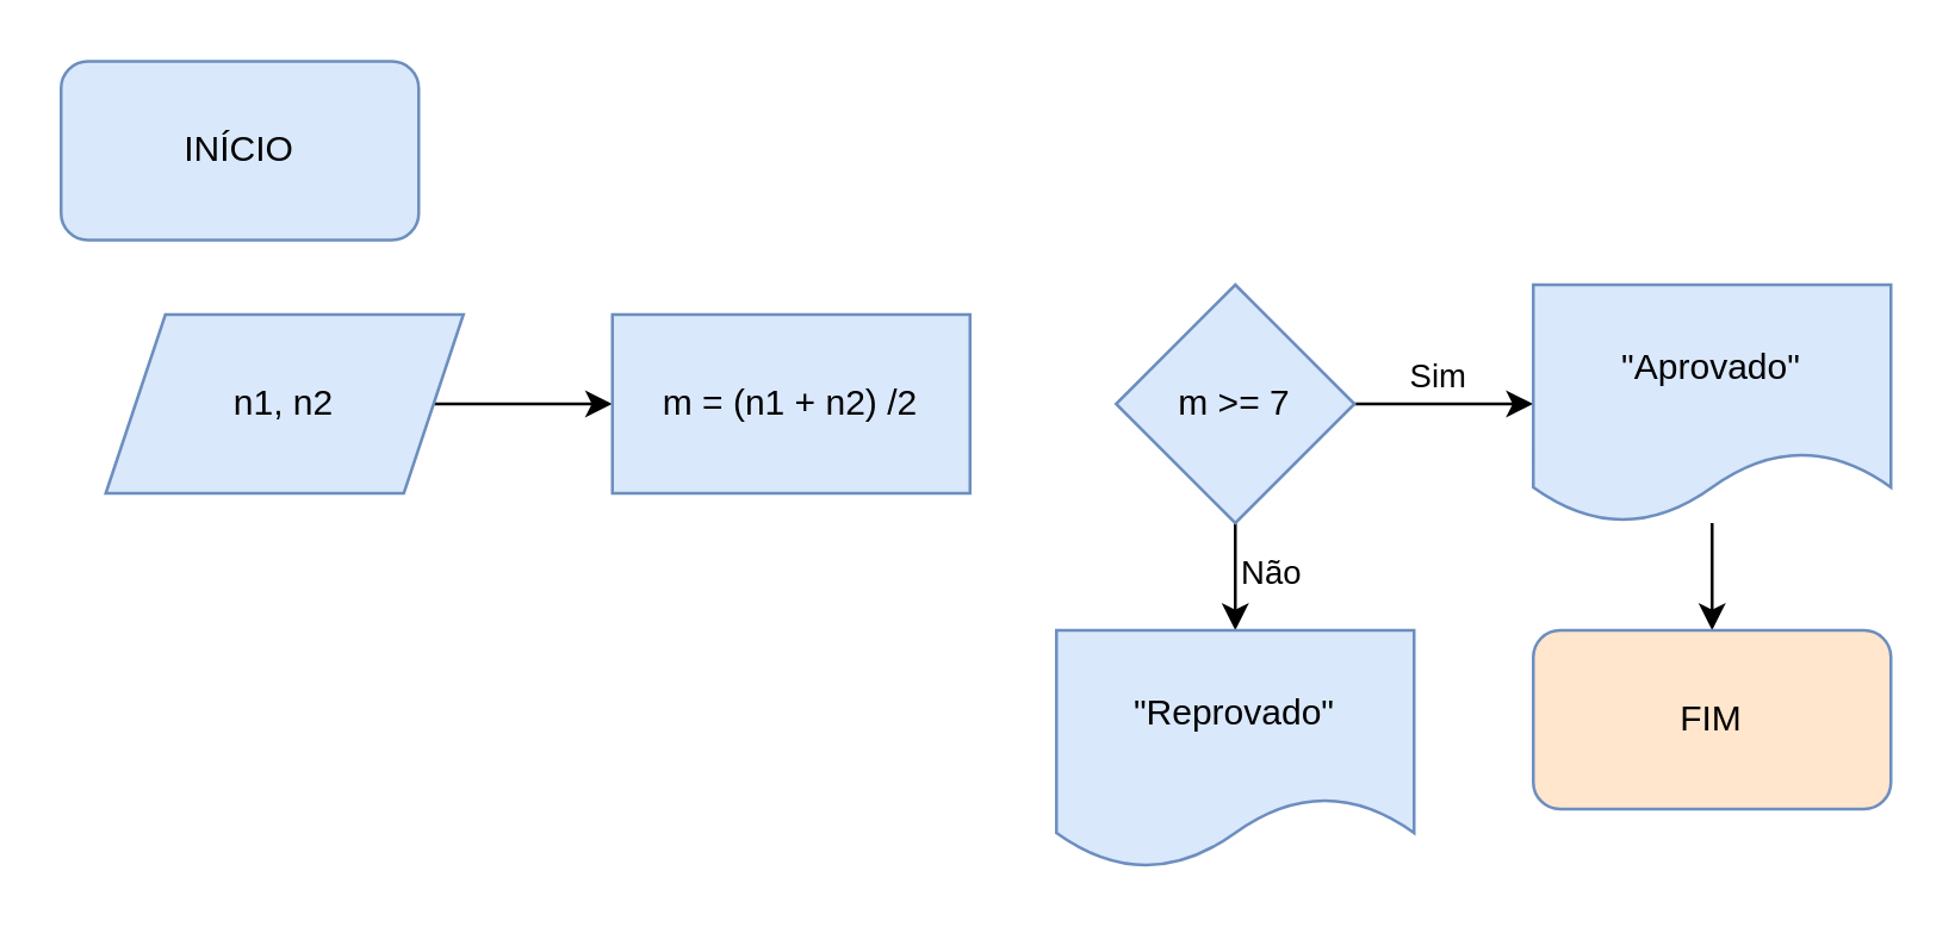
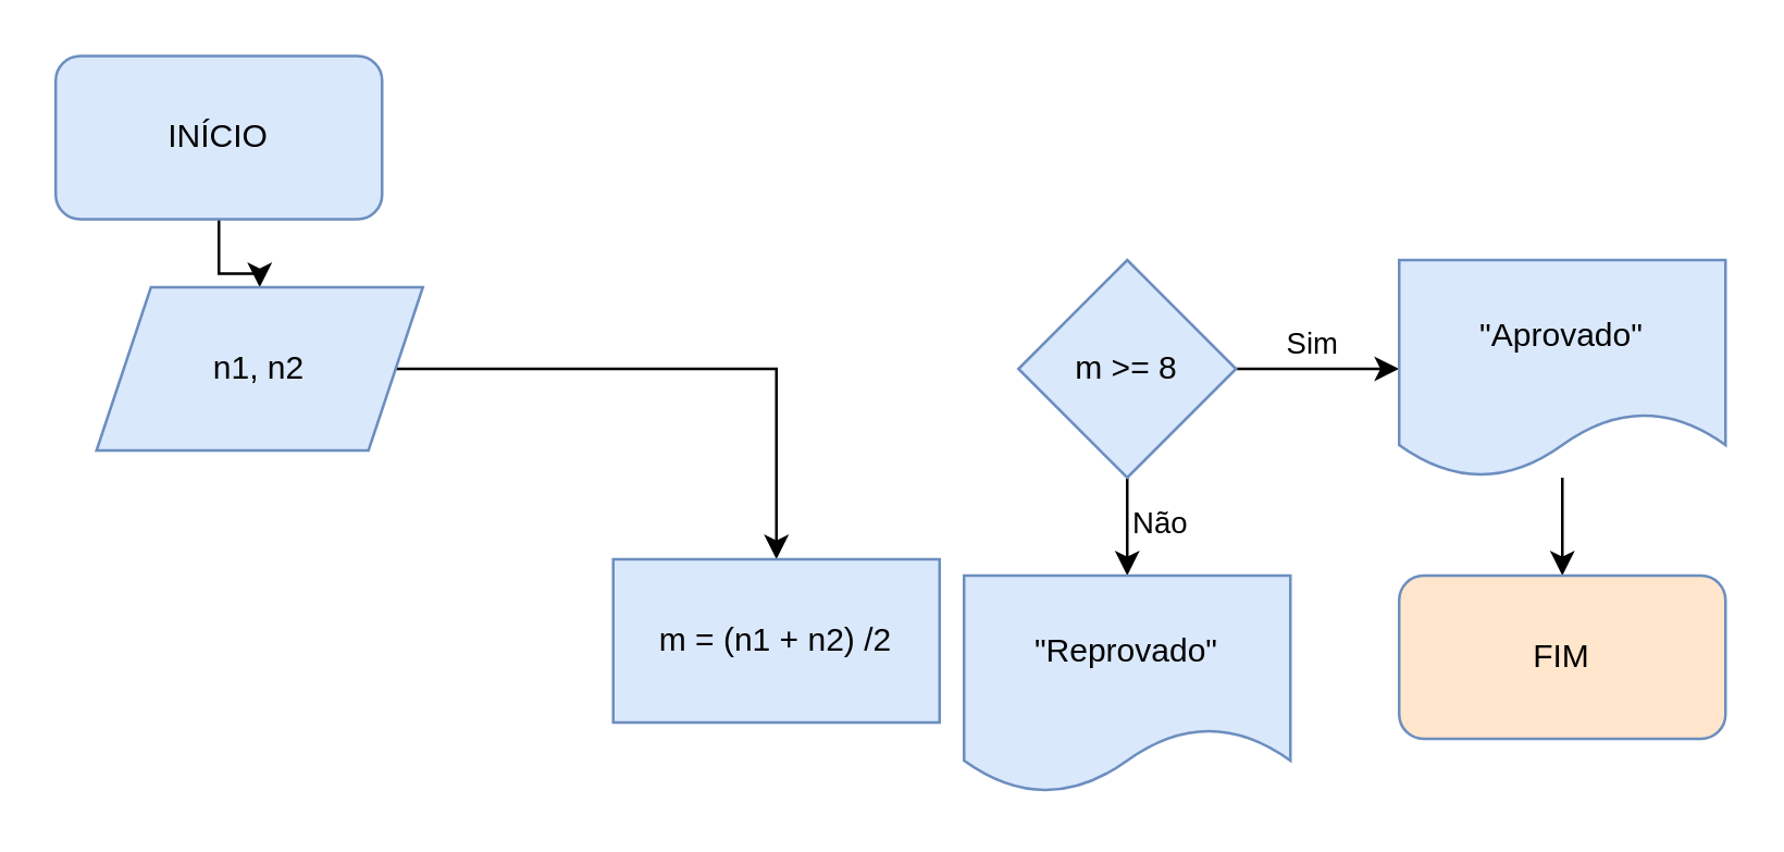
+ <mxCell id="2" value="" style="edgeStyle=orthogonalEdgeStyle;rounded=0;orthogonalLoop=1;jettySize=auto;html=1;entryX=0.5;entryY=0;entryDx=0;entryDy=0;" parent="1" source="3" target="5" edge="1"><mxGeometry relative="1" as="geometry"><mxPoint x="14" y="105" as="targetPoint" /></mxGeometry></mxCell>
- <mxCell id="6" value="m = (n1 + n2) /2" style="whiteSpace=wrap;html=1;fillColor=#dae8fc;strokeColor=#6c8ebf;" parent="1" vertex="1"><mxGeometry x="205" y="105" width="120" height="60" as="geometry" /></mxCell>
+ <mxCell id="6" value="m = (n1 + n2) /2" style="whiteSpace=wrap;html=1;fillColor=#dae8fc;strokeColor=#6c8ebf;" parent="1" vertex="1"><mxGeometry x="225" y="205" width="120" height="60" as="geometry" /></mxCell>
- <mxCell id="11" value="m &amp;gt;= 7" style="rhombus;whiteSpace=wrap;html=1;fillColor=#dae8fc;strokeColor=#6c8ebf;" parent="1" vertex="1"><mxGeometry x="374" y="95" width="80" height="80" as="geometry" /></mxCell>
+ <mxCell id="11" value="m &amp;gt;= 8" style="rhombus;whiteSpace=wrap;html=1;fillColor=#dae8fc;strokeColor=#6c8ebf;" parent="1" vertex="1"><mxGeometry x="374" y="95" width="80" height="80" as="geometry" /></mxCell>
